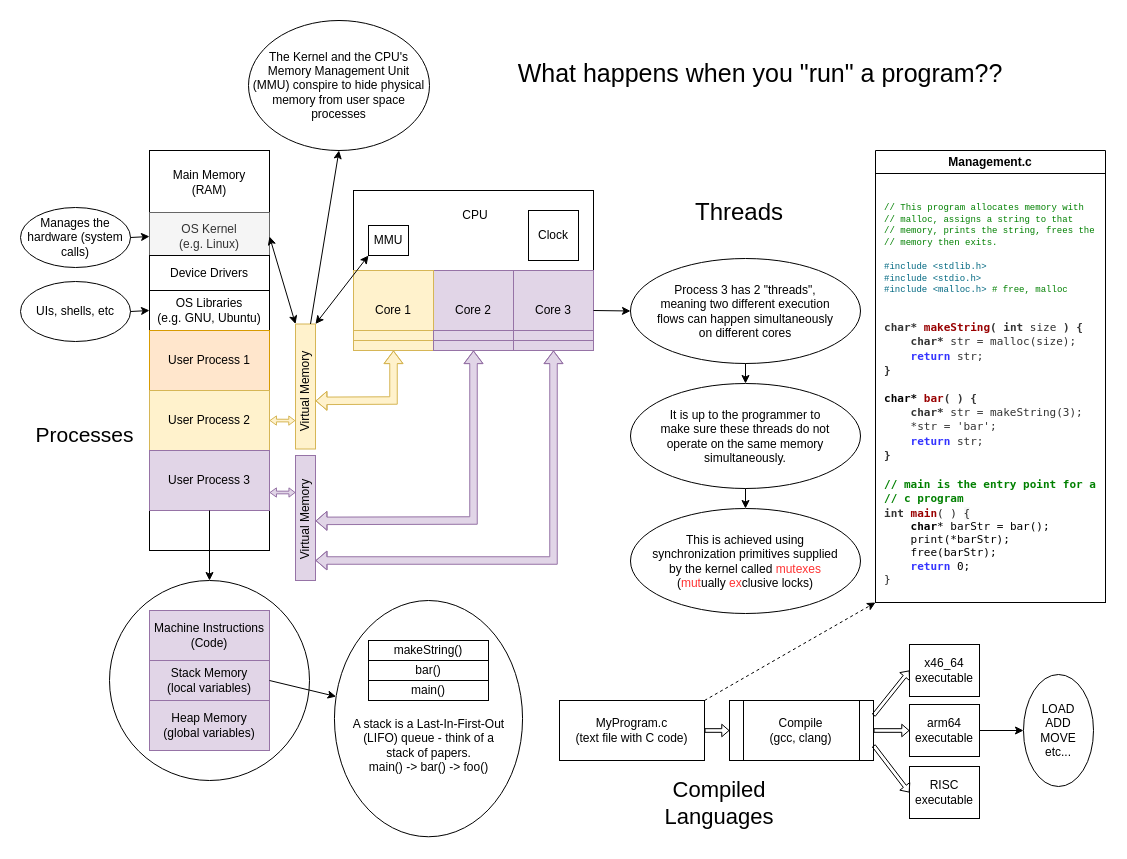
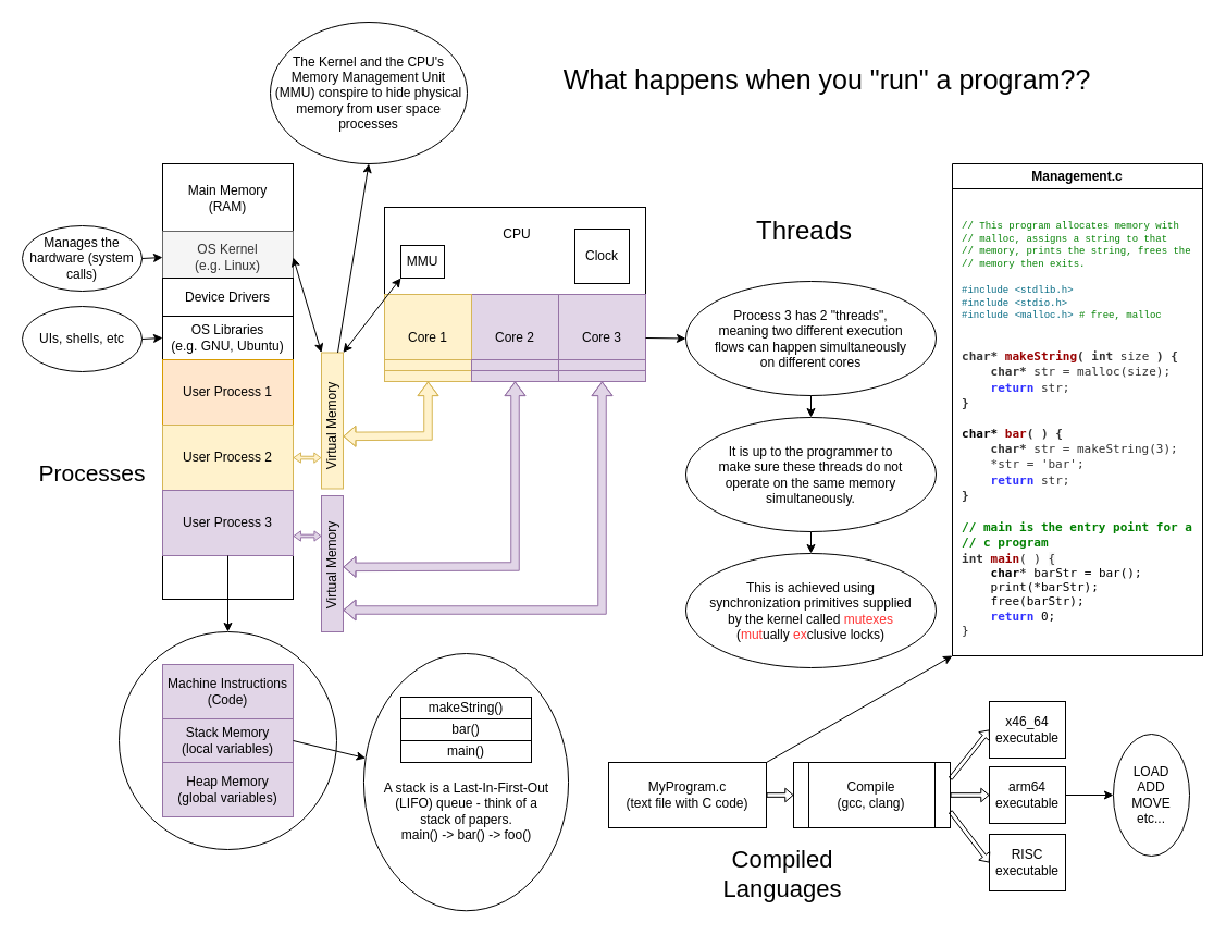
- <mxCell id="70" value="" style="endArrow=classic;html=1;rounded=0;entryX=0;entryY=1;entryDx=0;entryDy=0;exitX=1;exitY=0;exitDx=0;exitDy=0;dashed=1;" parent="1" source="58" target="68" edge="1"><mxGeometry width="50" height="50" relative="1" as="geometry"><mxPoint x="603" y="320" as="sourcePoint" /><mxPoint x="640" y="321" as="targetPoint" /></mxGeometry></mxCell>
+ <mxCell id="70" value="" style="endArrow=classic;html=1;rounded=0;entryX=0;entryY=1;entryDx=0;entryDy=0;exitX=1;exitY=0;exitDx=0;exitDy=0;" parent="1" source="58" target="68" edge="1"><mxGeometry width="50" height="50" relative="1" as="geometry"><mxPoint x="603" y="320" as="sourcePoint" /><mxPoint x="640" y="321" as="targetPoint" /></mxGeometry></mxCell>
